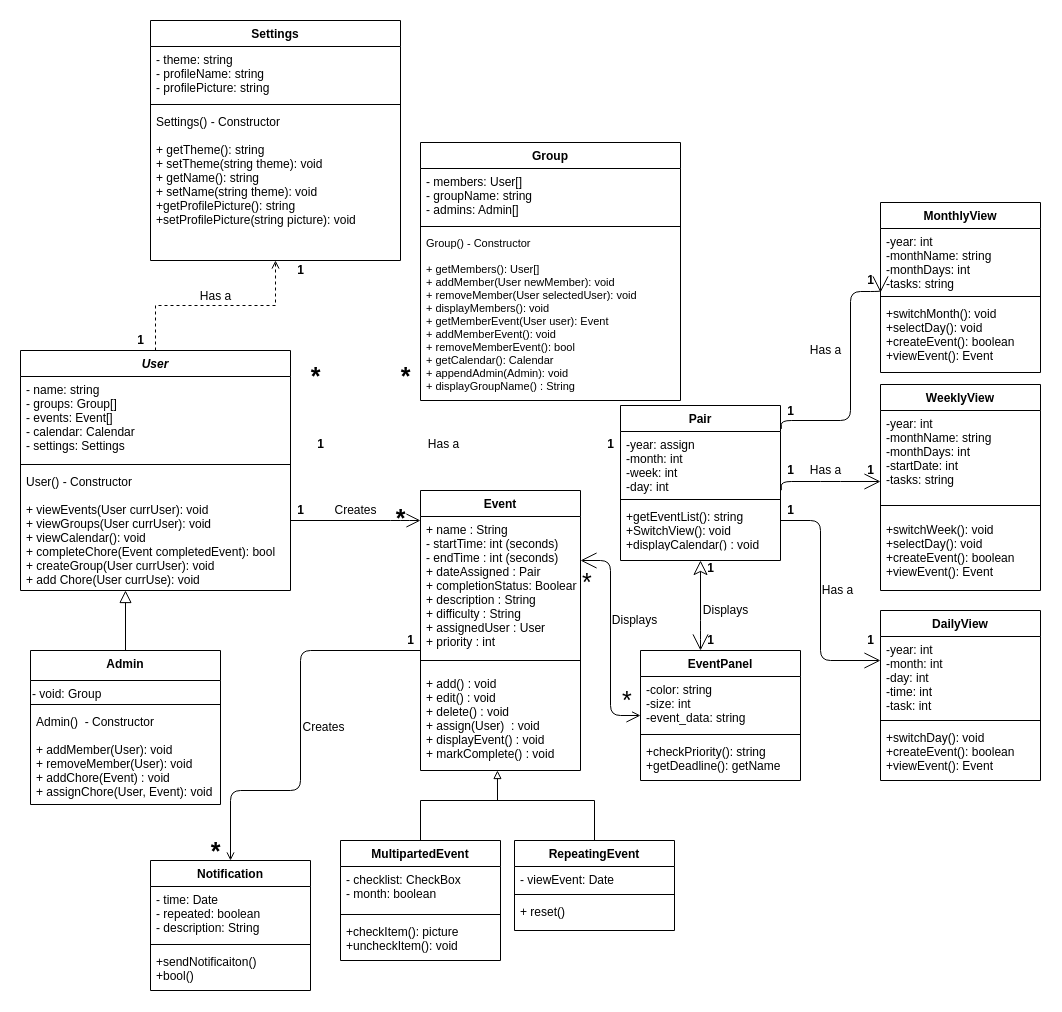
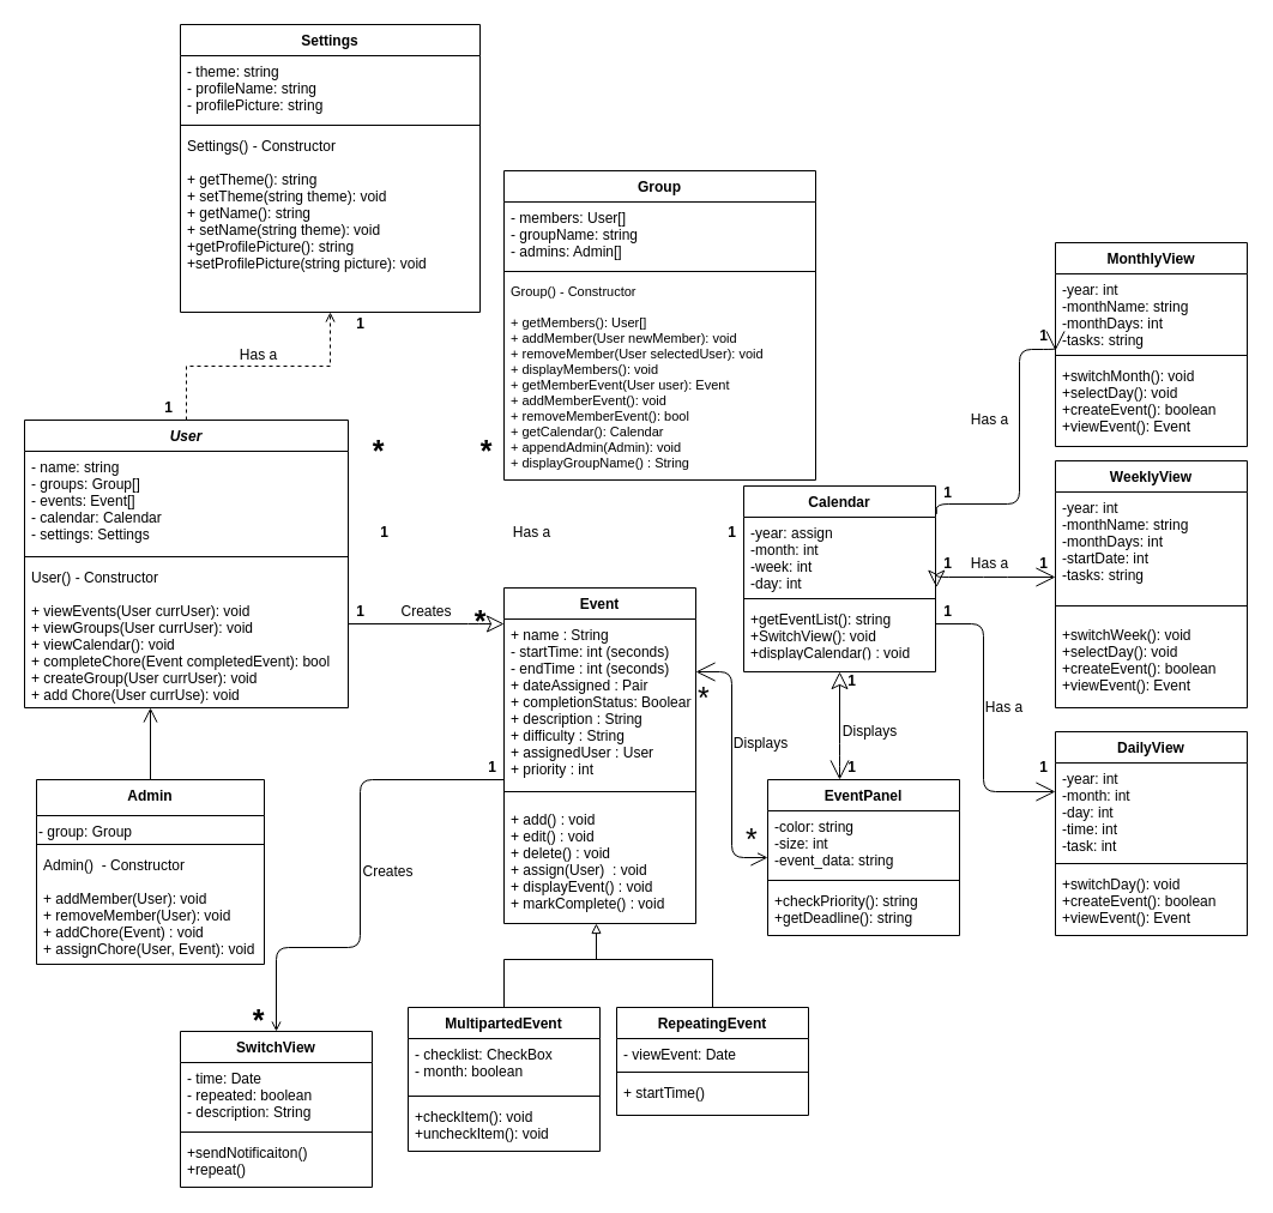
- <mxCell id="4" value="Pair" style="swimlane;fontStyle=1;align=center;verticalAlign=top;childLayout=stackLayout;horizontal=1;startSize=26;horizontalStack=0;resizeParent=1;resizeLast=0;collapsible=1;marginBottom=0;rounded=0;shadow=0;strokeWidth=1;" parent="1" vertex="1"><mxGeometry x="620" y="405" width="160" height="155" as="geometry"><mxRectangle x="550" y="140" width="160" height="26" as="alternateBounds" /></mxGeometry></mxCell>
+ <mxCell id="4" value="Calendar" style="swimlane;fontStyle=1;align=center;verticalAlign=top;childLayout=stackLayout;horizontal=1;startSize=26;horizontalStack=0;resizeParent=1;resizeLast=0;collapsible=1;marginBottom=0;rounded=0;shadow=0;strokeWidth=1;" parent="1" vertex="1"><mxGeometry x="620" y="405" width="160" height="155" as="geometry"><mxRectangle x="550" y="140" width="160" height="26" as="alternateBounds" /></mxGeometry></mxCell>
- <mxCell id="48" value="" style="endArrow=none;html=1;endSize=12;startArrow=open;startSize=14;startFill=0;edgeStyle=orthogonalEdgeStyle;fontSize=25;endFill=0;entryX=1.005;entryY=0.917;entryDx=0;entryDy=0;entryPerimeter=0;" parent="1" source="37" target="5" edge="1"><mxGeometry x="-0.033" y="-30" relative="1" as="geometry"><mxPoint x="990" y="511" as="sourcePoint" /><mxPoint x="1010" y="490" as="targetPoint" /><Array as="points"><mxPoint x="830" y="481" /><mxPoint x="830" y="481" /></Array><mxPoint as="offset" /></mxGeometry></mxCell>
+ <mxCell id="48" value="" style="endArrow=classic;html=1;endSize=12;startArrow=open;startSize=14;startFill=0;edgeStyle=orthogonalEdgeStyle;fontSize=25;endFill=0;entryX=1.005;entryY=0.917;entryDx=0;entryDy=0;entryPerimeter=0;" parent="1" source="37" target="5" edge="1"><mxGeometry x="-0.033" y="-30" relative="1" as="geometry"><mxPoint x="990" y="511" as="sourcePoint" /><mxPoint x="1010" y="490" as="targetPoint" /><Array as="points"><mxPoint x="830" y="481" /><mxPoint x="830" y="481" /></Array><mxPoint as="offset" /></mxGeometry></mxCell>
- <mxCell id="16" value="" style="endArrow=open;html=1;endSize=12;startArrow=none;startSize=14;startFill=0;edgeStyle=orthogonalEdgeStyle;fontSize=25;endFill=0;" parent="1" source="77" target="8" edge="1"><mxGeometry relative="1" as="geometry"><mxPoint x="330" y="448" as="sourcePoint" /><mxPoint x="380" y="455" as="targetPoint" /><Array as="points"><mxPoint x="400" y="520" /><mxPoint x="400" y="520" /></Array></mxGeometry></mxCell>
+ <mxCell id="16" value="" style="endArrow=classic;html=1;endSize=12;startArrow=none;startSize=14;startFill=0;edgeStyle=orthogonalEdgeStyle;fontSize=25;endFill=0;" parent="1" source="77" target="8" edge="1"><mxGeometry relative="1" as="geometry"><mxPoint x="330" y="448" as="sourcePoint" /><mxPoint x="380" y="455" as="targetPoint" /><Array as="points"><mxPoint x="400" y="520" /><mxPoint x="400" y="520" /></Array></mxGeometry></mxCell>
- <mxCell id="3" value="" style="endArrow=block;endSize=10;endFill=0;shadow=0;strokeWidth=1;rounded=0;edgeStyle=elbowEdgeStyle;elbow=vertical;" parent="1" source="83" edge="1" target="77"><mxGeometry width="160" relative="1" as="geometry"><mxPoint x="340" y="770" as="sourcePoint" /><mxPoint x="230" y="600" as="targetPoint" /><Array as="points"><mxPoint x="125" y="590" /><mxPoint x="230" y="600" /><mxPoint x="230" y="580" /><mxPoint x="220" y="600" /><mxPoint x="220" y="610" /><mxPoint x="220" y="600" /><mxPoint x="160" y="600" /><mxPoint x="130" y="610" /><mxPoint x="200" y="700" /><mxPoint x="130" y="610" /><mxPoint x="230" y="790" /><mxPoint x="120" y="590" /><mxPoint x="140" y="570" /><mxPoint x="130" y="570" /><mxPoint x="120" y="640" /><mxPoint x="170" y="670" /><mxPoint x="120" y="590" /></Array></mxGeometry></mxCell>
+ <mxCell id="3" value="" style="endArrow=open;endSize=10;endFill=0;shadow=0;strokeWidth=1;rounded=0;edgeStyle=elbowEdgeStyle;elbow=vertical;" parent="1" source="83" edge="1" target="77"><mxGeometry width="160" relative="1" as="geometry"><mxPoint x="340" y="770" as="sourcePoint" /><mxPoint x="230" y="600" as="targetPoint" /><Array as="points"><mxPoint x="125" y="590" /><mxPoint x="230" y="600" /><mxPoint x="230" y="580" /><mxPoint x="220" y="600" /><mxPoint x="220" y="610" /><mxPoint x="220" y="600" /><mxPoint x="160" y="600" /><mxPoint x="130" y="610" /><mxPoint x="200" y="700" /><mxPoint x="130" y="610" /><mxPoint x="230" y="790" /><mxPoint x="120" y="590" /><mxPoint x="140" y="570" /><mxPoint x="130" y="570" /><mxPoint x="120" y="640" /><mxPoint x="170" y="670" /><mxPoint x="120" y="590" /></Array></mxGeometry></mxCell>
- <mxCell id="84" value="&lt;font style=&quot;font-size: 12px&quot;&gt;- void: Group&lt;/font&gt;" style="text;html=1;fontSize=12;" parent="83" vertex="1"><mxGeometry y="30" width="190" height="20" as="geometry" /></mxCell>
+ <mxCell id="84" value="&lt;font style=&quot;font-size: 12px&quot;&gt;- group: Group&lt;/font&gt;" style="text;html=1;fontSize=12;" parent="83" vertex="1"><mxGeometry y="30" width="190" height="20" as="geometry" /></mxCell>
- <mxCell id="22" value="+checkPriority(): string&#10;+getDeadline(): getName&#10;&#10;" style="text;align=left;verticalAlign=top;spacingLeft=4;spacingRight=4;overflow=hidden;rotatable=0;points=[[0,0.5],[1,0.5]];portConstraint=eastwest;" parent="19" vertex="1"><mxGeometry y="88" width="160" height="42" as="geometry" /></mxCell>
+ <mxCell id="22" value="+checkPriority(): string&#10;+getDeadline(): string&#10;&#10;" style="text;align=left;verticalAlign=top;spacingLeft=4;spacingRight=4;overflow=hidden;rotatable=0;points=[[0,0.5],[1,0.5]];portConstraint=eastwest;" parent="19" vertex="1"><mxGeometry y="88" width="160" height="42" as="geometry" /></mxCell>
- <mxCell id="29" value="Notification" style="swimlane;fontStyle=1;align=center;verticalAlign=top;childLayout=stackLayout;horizontal=1;startSize=26;horizontalStack=0;resizeParent=1;resizeParentMax=0;resizeLast=0;collapsible=1;marginBottom=0;" parent="1" vertex="1"><mxGeometry x="150" y="860" width="160" height="130" as="geometry" /></mxCell>
+ <mxCell id="29" value="SwitchView" style="swimlane;fontStyle=1;align=center;verticalAlign=top;childLayout=stackLayout;horizontal=1;startSize=26;horizontalStack=0;resizeParent=1;resizeParentMax=0;resizeLast=0;collapsible=1;marginBottom=0;" parent="1" vertex="1"><mxGeometry x="150" y="860" width="160" height="130" as="geometry" /></mxCell>
- <mxCell id="28" value="+ reset()" style="text;align=left;verticalAlign=top;spacingLeft=4;spacingRight=4;overflow=hidden;rotatable=0;points=[[0,0.5],[1,0.5]];portConstraint=eastwest;" parent="25" vertex="1"><mxGeometry y="58" width="160" height="22" as="geometry" /></mxCell>
+ <mxCell id="28" value="+ startTime()" style="text;align=left;verticalAlign=top;spacingLeft=4;spacingRight=4;overflow=hidden;rotatable=0;points=[[0,0.5],[1,0.5]];portConstraint=eastwest;" parent="25" vertex="1"><mxGeometry y="58" width="160" height="22" as="geometry" /></mxCell>
- <mxCell id="15" value="+checkItem(): picture&#10;+uncheckItem(): void" style="text;align=left;verticalAlign=top;spacingLeft=4;spacingRight=4;overflow=hidden;rotatable=0;points=[[0,0.5],[1,0.5]];portConstraint=eastwest;" parent="12" vertex="1"><mxGeometry y="78" width="160" height="42" as="geometry" /></mxCell>
+ <mxCell id="15" value="+checkItem(): void&#10;+uncheckItem(): void" style="text;align=left;verticalAlign=top;spacingLeft=4;spacingRight=4;overflow=hidden;rotatable=0;points=[[0,0.5],[1,0.5]];portConstraint=eastwest;" parent="12" vertex="1"><mxGeometry y="78" width="160" height="42" as="geometry" /></mxCell>
- <mxCell id="32" value="+sendNotificaiton()&#10;+bool()" style="text;strokeColor=none;fillColor=none;align=left;verticalAlign=top;spacingLeft=4;spacingRight=4;overflow=hidden;rotatable=0;points=[[0,0.5],[1,0.5]];portConstraint=eastwest;" parent="29" vertex="1"><mxGeometry y="88" width="160" height="42" as="geometry" /></mxCell>
+ <mxCell id="32" value="+sendNotificaiton()&#10;+repeat()" style="text;strokeColor=none;fillColor=none;align=left;verticalAlign=top;spacingLeft=4;spacingRight=4;overflow=hidden;rotatable=0;points=[[0,0.5],[1,0.5]];portConstraint=eastwest;" parent="29" vertex="1"><mxGeometry y="88" width="160" height="42" as="geometry" /></mxCell>
